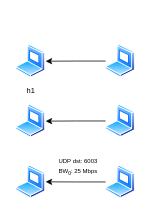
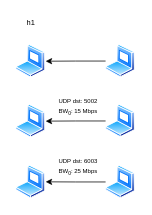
- <mxCell id="13" value="&lt;font style=&quot;font-size: 10px&quot;&gt;h1&lt;/font&gt;" style="text;html=1;align=center;verticalAlign=middle;resizable=0;points=[];autosize=1;" vertex="1" parent="1"><mxGeometry x="25" y="110" width="30" height="20" as="geometry" /></mxCell>
+ <mxCell id="13" value="&lt;font style=&quot;font-size: 10px&quot;&gt;h1&lt;/font&gt;" style="text;html=1;align=center;verticalAlign=middle;resizable=0;points=[];autosize=1;" vertex="1" parent="1"><mxGeometry x="25" y="20" width="30" height="20" as="geometry" /></mxCell>
+ <mxCell id="5" value="&lt;font style=&quot;font-size: 8px&quot;&gt;UDP dst: 5002&lt;br&gt;BW&lt;sub&gt;0&lt;/sub&gt;: 15 Mbps&lt;br&gt;&lt;/font&gt;" style="text;html=1;align=center;verticalAlign=middle;resizable=0;points=[];autosize=1;" vertex="1" parent="1"><mxGeometry x="67.5" y="120" width="70" height="40" as="geometry" /></mxCell>
